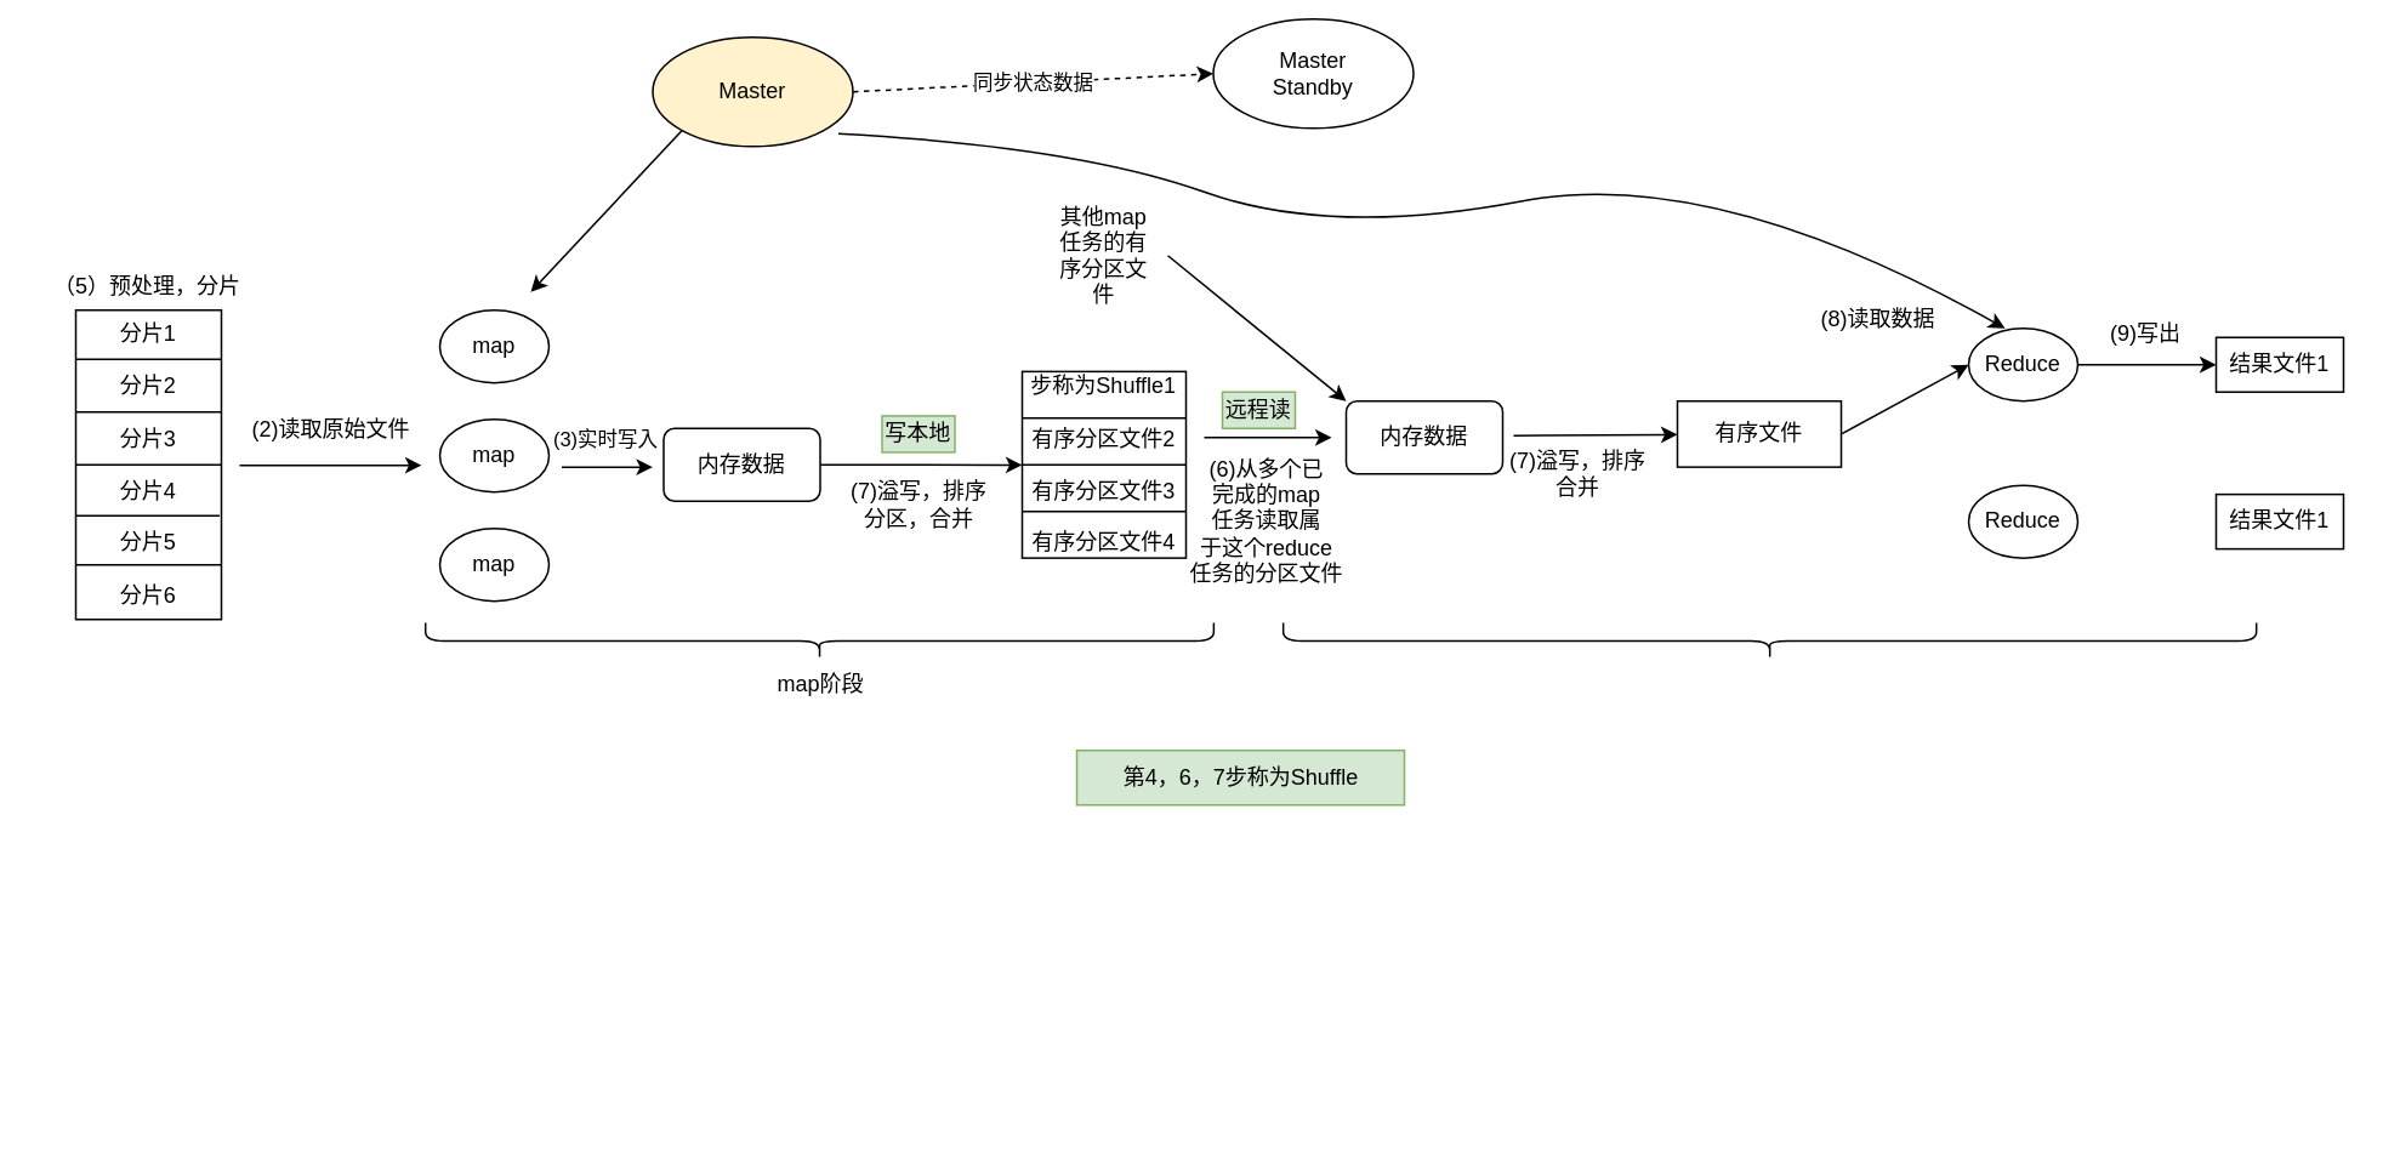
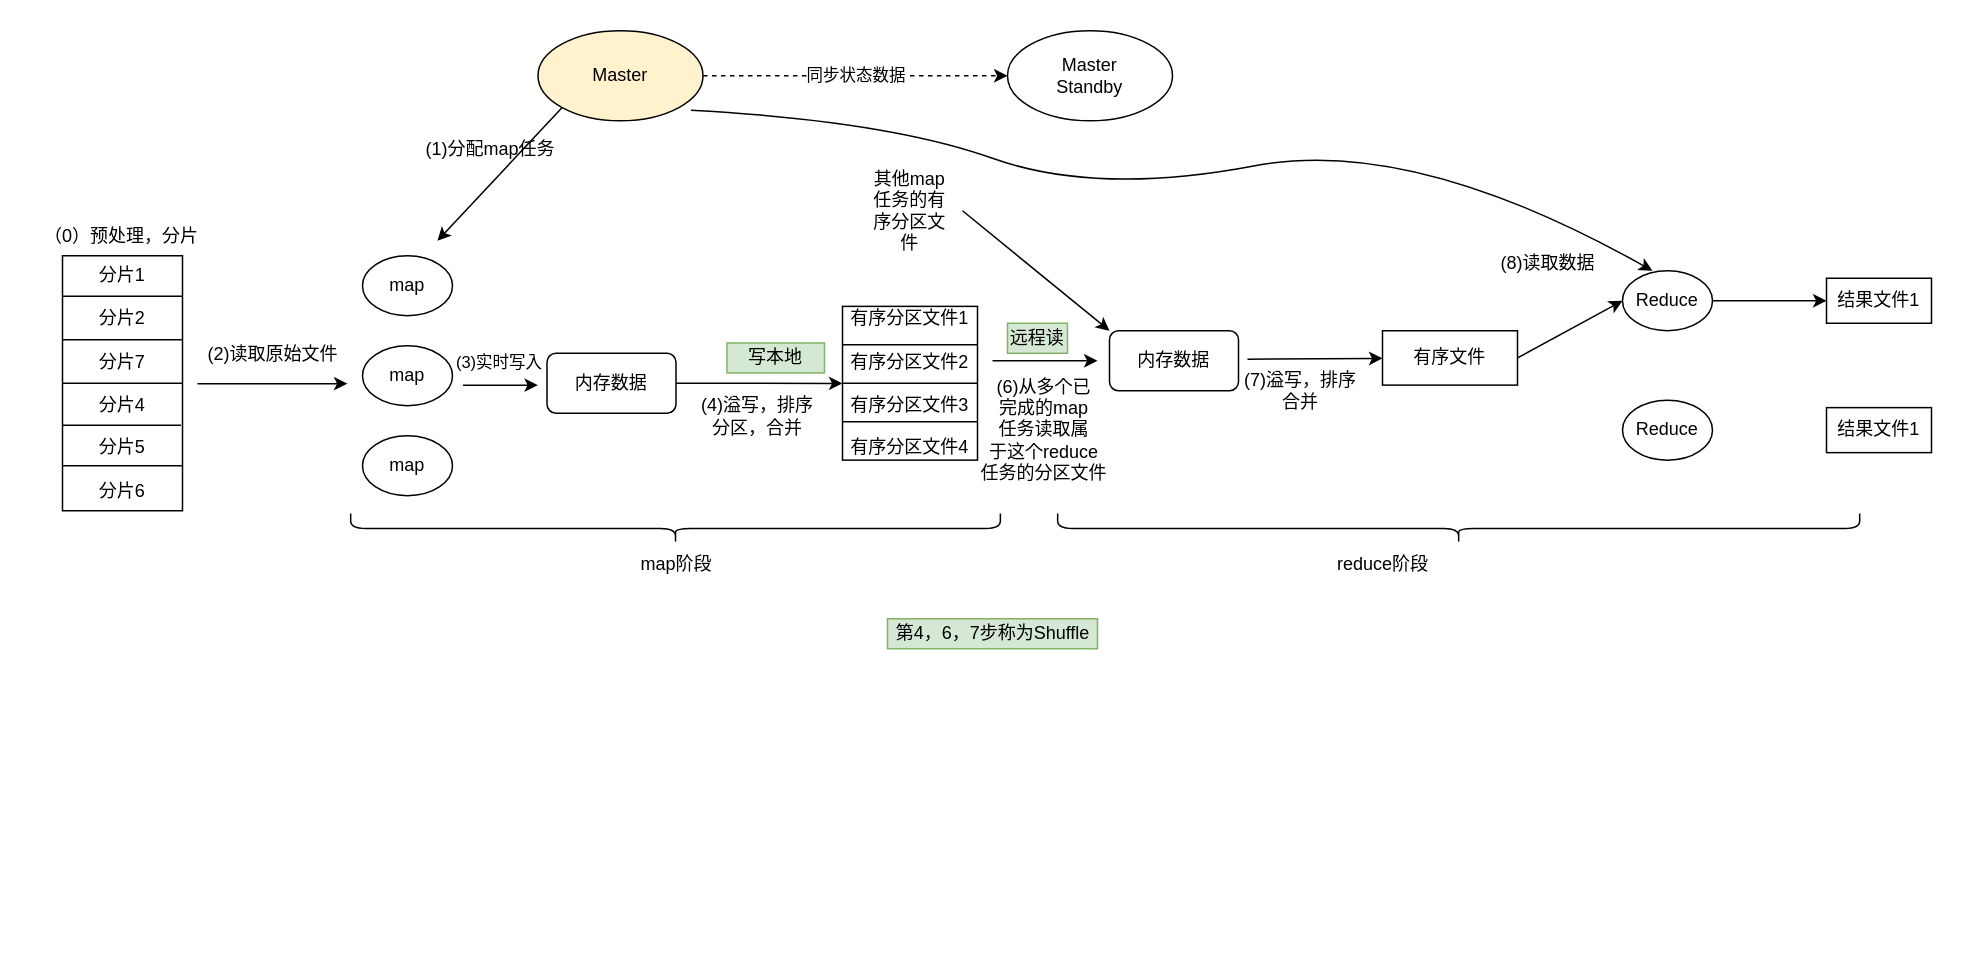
- <mxCell id="21" value="Master&lt;br&gt;Standby" style="ellipse;whiteSpace=wrap;html=1;" parent="1" vertex="1"><mxGeometry x="666" y="10" width="110" height="60" as="geometry" /></mxCell>
+ <mxCell id="21" value="Master&lt;br&gt;Standby" style="ellipse;whiteSpace=wrap;html=1;" parent="1" vertex="1"><mxGeometry x="671" y="20" width="110" height="60" as="geometry" /></mxCell>
+ <mxCell id="43" value="(1)分配map任务" style="text;html=1;align=center;verticalAlign=middle;resizable=0;points=[];autosize=1;" parent="1" vertex="1"><mxGeometry x="276" y="89" width="100" height="20" as="geometry" /></mxCell>
- <mxCell id="51" value="（5）预处理，分片" style="text;html=1;align=center;verticalAlign=middle;resizable=0;points=[];autosize=1;" vertex="1" parent="1"><mxGeometry x="20" y="147" width="120" height="20" as="geometry" /></mxCell>
+ <mxCell id="51" value="（0）预处理，分片" style="text;html=1;align=center;verticalAlign=middle;resizable=0;points=[];autosize=1;" vertex="1" parent="1"><mxGeometry x="20" y="147" width="120" height="20" as="geometry" /></mxCell>
- <mxCell id="49" value="(9)写出" style="text;html=1;align=center;verticalAlign=middle;resizable=0;points=[];autosize=1;" parent="1" vertex="1"><mxGeometry x="1153" y="173" width="50" height="20" as="geometry" /></mxCell>
- <mxCell id="47" value="写本地" style="text;html=1;strokeColor=#82b366;fillColor=#d5e8d4;align=center;verticalAlign=middle;whiteSpace=wrap;rounded=0;" parent="1" vertex="1"><mxGeometry x="484" y="228.13" width="40" height="20" as="geometry" /></mxCell>
+ <mxCell id="47" value="写本地" style="text;html=1;strokeColor=#82b366;fillColor=#d5e8d4;align=center;verticalAlign=middle;whiteSpace=wrap;rounded=0;" parent="1" vertex="1"><mxGeometry x="484" y="228.13" width="65" height="20" as="geometry" /></mxCell>
- <mxCell id="2" value="分片1&lt;br&gt;&lt;br&gt;分片2&lt;br&gt;&lt;br&gt;分片3&lt;br&gt;&lt;br&gt;分片4&lt;br&gt;&lt;br&gt;分片5&lt;br&gt;&lt;br&gt;分片6" style="rounded=0;whiteSpace=wrap;html=1;" parent="1" vertex="1"><mxGeometry x="41" y="170" width="80" height="170" as="geometry" /></mxCell>
+ <mxCell id="2" value="分片1&lt;br&gt;&lt;br&gt;分片2&lt;br&gt;&lt;br&gt;分片7&lt;br&gt;&lt;br&gt;分片4&lt;br&gt;&lt;br&gt;分片5&lt;br&gt;&lt;br&gt;分片6" style="rounded=0;whiteSpace=wrap;html=1;" parent="1" vertex="1"><mxGeometry x="41" y="170" width="80" height="170" as="geometry" /></mxCell>
- <mxCell id="13" value="步称为Shuffle1&lt;br&gt;&lt;br&gt;有序分区文件2&lt;br&gt;&lt;br&gt;有序分区文件3&lt;br&gt;&lt;br&gt;有序分区文件4" style="rounded=0;whiteSpace=wrap;html=1;" parent="1" vertex="1"><mxGeometry x="561" y="203.75" width="90" height="102.5" as="geometry" /></mxCell>
+ <mxCell id="13" value="有序分区文件1&lt;br&gt;&lt;br&gt;有序分区文件2&lt;br&gt;&lt;br&gt;有序分区文件3&lt;br&gt;&lt;br&gt;有序分区文件4" style="rounded=0;whiteSpace=wrap;html=1;" parent="1" vertex="1"><mxGeometry x="561" y="203.75" width="90" height="102.5" as="geometry" /></mxCell>
- <mxCell id="27" value="(7)溢写，排序&lt;br&gt;分区，合并" style="text;html=1;align=center;verticalAlign=middle;resizable=0;points=[];autosize=1;" parent="1" vertex="1"><mxGeometry x="459" y="262" width="90" height="30" as="geometry" /></mxCell>
+ <mxCell id="27" value="(4)溢写，排序&lt;br&gt;分区，合并" style="text;html=1;align=center;verticalAlign=middle;resizable=0;points=[];autosize=1;" parent="1" vertex="1"><mxGeometry x="459" y="262" width="90" height="30" as="geometry" /></mxCell>
+ <mxCell id="37" value="reduce阶段" style="text;html=1;align=center;verticalAlign=middle;resizable=0;points=[];autosize=1;" parent="1" vertex="1"><mxGeometry x="881" y="366" width="80" height="20" as="geometry" /></mxCell>
- <mxCell id="50" value="第4，6，7步称为Shuffle" style="text;html=1;align=center;verticalAlign=middle;resizable=0;points=[];autosize=1;fillColor=#d5e8d4;strokeColor=#82b366;" parent="1" vertex="1"><mxGeometry x="591" y="412" width="180" height="30" as="geometry" /></mxCell>
+ <mxCell id="50" value="第4，6，7步称为Shuffle" style="text;html=1;align=center;verticalAlign=middle;resizable=0;points=[];autosize=1;fillColor=#d5e8d4;strokeColor=#82b366;" parent="1" vertex="1"><mxGeometry x="591" y="412" width="140" height="20" as="geometry" /></mxCell>
